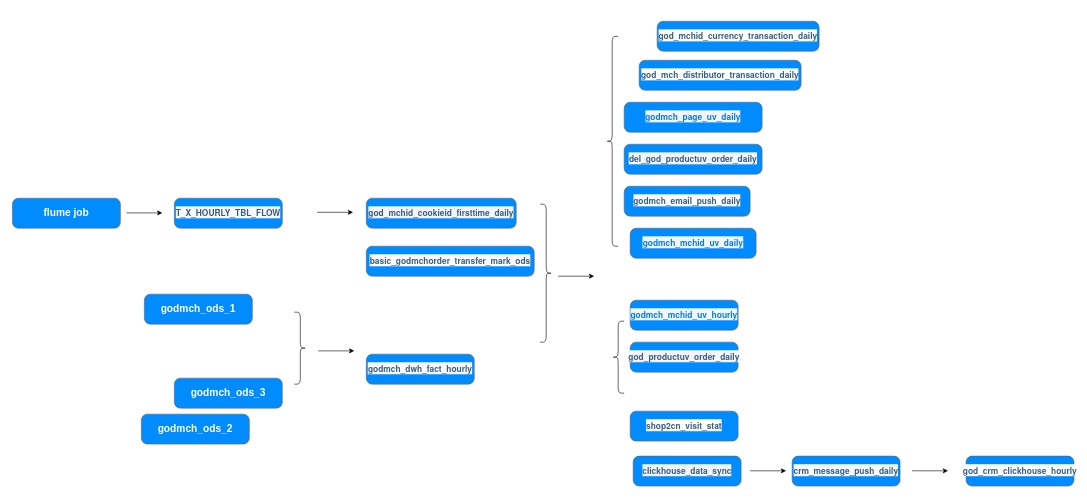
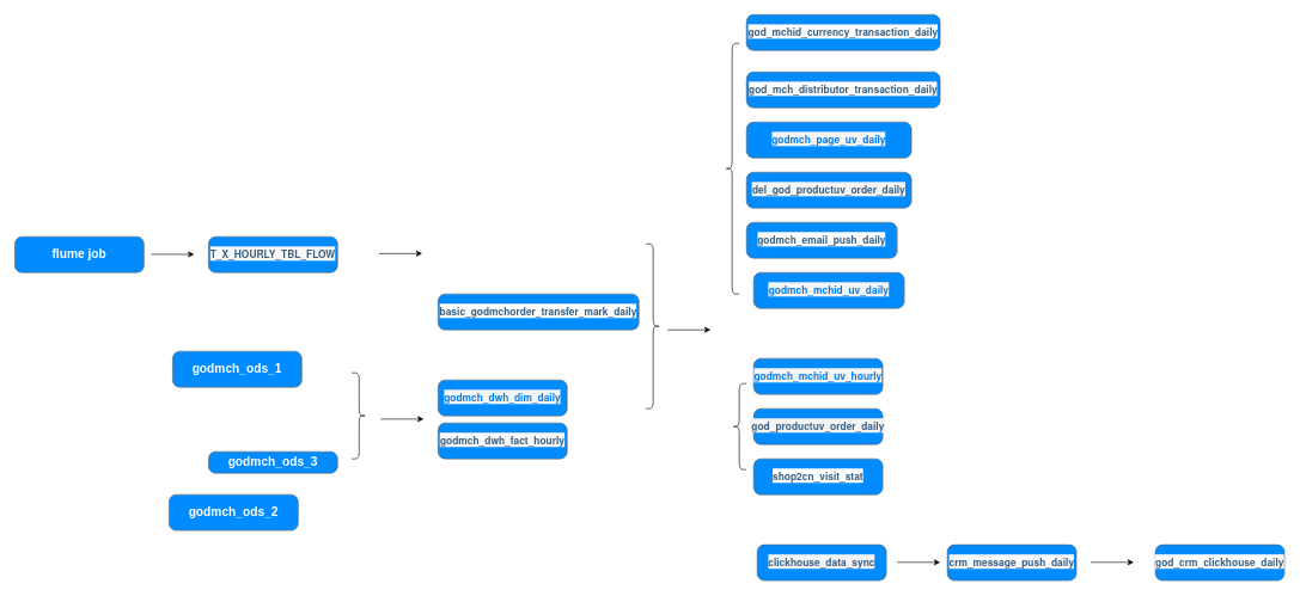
- <mxCell id="28" value="&lt;a style=&quot;box-sizing: border-box; background-color: rgb(255, 255, 255); color: rgb(54, 95, 132); text-decoration-line: none; font-family: &amp;quot;Helvetica Neue&amp;quot;, Helvetica, Arial, sans-serif; font-size: 14px; font-weight: 400; text-align: start;&quot; data-original-title=&quot;&quot; title=&quot;&quot; href=&quot;http://airflow2.portal.cn/dags/god_mchid_currency_transaction_daily/grid&quot;&gt;&lt;span style=&quot;box-sizing: border-box; font-weight: 700;&quot; title=&quot;god_mchid_currency_transaction_daily&quot;&gt;god_mchid_currency_transaction_daily&lt;/span&gt;&lt;/a&gt;" style="strokeWidth=1;shadow=0;dashed=0;align=center;html=1;shape=mxgraph.mockup.buttons.button;strokeColor=#666666;fontColor=#ffffff;mainText=;buttonStyle=round;fontSize=17;fontStyle=1;fillColor=#008cff;whiteSpace=wrap;" vertex="1" parent="1"><mxGeometry x="1095" y="35" width="270" height="50" as="geometry" /></mxCell>
+ <mxCell id="28" value="&lt;a style=&quot;box-sizing: border-box; background-color: rgb(255, 255, 255); color: rgb(54, 95, 132); text-decoration-line: none; font-family: &amp;quot;Helvetica Neue&amp;quot;, Helvetica, Arial, sans-serif; font-size: 14px; font-weight: 400; text-align: start;&quot; data-original-title=&quot;&quot; title=&quot;&quot; href=&quot;http://airflow2.portal.cn/dags/god_mchid_currency_transaction_daily/grid&quot;&gt;&lt;span style=&quot;box-sizing: border-box; font-weight: 700;&quot; title=&quot;god_mchid_currency_transaction_daily&quot;&gt;god_mchid_currency_transaction_daily&lt;/span&gt;&lt;/a&gt;" style="strokeWidth=1;shadow=0;dashed=0;align=center;html=1;shape=mxgraph.mockup.buttons.button;strokeColor=#666666;fontColor=#ffffff;mainText=;buttonStyle=round;fontSize=17;fontStyle=1;fillColor=#008cff;whiteSpace=wrap;" vertex="1" parent="1"><mxGeometry x="1040" y="20" width="270" height="50" as="geometry" /></mxCell>
- <mxCell id="27" value="&lt;a style=&quot;box-sizing: border-box; background-color: rgb(255, 255, 255); color: rgb(54, 95, 132); text-decoration-line: none; font-family: &amp;quot;Helvetica Neue&amp;quot;, Helvetica, Arial, sans-serif; font-size: 14px; font-weight: 400; text-align: start;&quot; data-original-title=&quot;&quot; title=&quot;&quot; href=&quot;http://airflow2.portal.cn/dags/god_mch_distributor_transaction_daily/grid&quot;&gt;&lt;span style=&quot;box-sizing: border-box; font-weight: 700;&quot; title=&quot;god_mch_distributor_transaction_daily&quot;&gt;god_mch_distributor_transaction_daily&lt;/span&gt;&lt;/a&gt;" style="strokeWidth=1;shadow=0;dashed=0;align=center;html=1;shape=mxgraph.mockup.buttons.button;strokeColor=#666666;fontColor=#ffffff;mainText=;buttonStyle=round;fontSize=17;fontStyle=1;fillColor=#008cff;whiteSpace=wrap;" vertex="1" parent="1"><mxGeometry x="1065" y="100" width="270" height="50" as="geometry" /></mxCell>
+ <mxCell id="27" value="&lt;a style=&quot;box-sizing: border-box; background-color: rgb(255, 255, 255); color: rgb(54, 95, 132); text-decoration-line: none; font-family: &amp;quot;Helvetica Neue&amp;quot;, Helvetica, Arial, sans-serif; font-size: 14px; font-weight: 400; text-align: start;&quot; data-original-title=&quot;&quot; title=&quot;&quot; href=&quot;http://airflow2.portal.cn/dags/god_mch_distributor_transaction_daily/grid&quot;&gt;&lt;span style=&quot;box-sizing: border-box; font-weight: 700;&quot; title=&quot;god_mch_distributor_transaction_daily&quot;&gt;god_mch_distributor_transaction_daily&lt;/span&gt;&lt;/a&gt;" style="strokeWidth=1;shadow=0;dashed=0;align=center;html=1;shape=mxgraph.mockup.buttons.button;strokeColor=#666666;fontColor=#ffffff;mainText=;buttonStyle=round;fontSize=17;fontStyle=1;fillColor=#008cff;whiteSpace=wrap;" vertex="1" parent="1"><mxGeometry x="1040" y="100" width="270" height="50" as="geometry" /></mxCell>
- <mxCell id="10" value="&lt;a style=&quot;box-sizing: border-box; background-color: rgb(245, 245, 245); color: rgb(54, 95, 132); text-decoration-line: none; font-family: &amp;quot;Helvetica Neue&amp;quot;, Helvetica, Arial, sans-serif; font-size: 14px; font-weight: 400; text-align: start;&quot; data-original-title=&quot;&quot; title=&quot;&quot; href=&quot;http://airflow2.portal.cn/dags/god_mchid_cookieid_firsttime_daily/grid&quot;&gt;&lt;span style=&quot;box-sizing: border-box; font-weight: 700;&quot; title=&quot;god_mchid_cookieid_firsttime_daily&quot;&gt;god_mchid_cookieid_firsttime_daily&lt;/span&gt;&lt;/a&gt;" style="strokeWidth=1;shadow=0;dashed=0;align=center;html=1;shape=mxgraph.mockup.buttons.button;strokeColor=#666666;fontColor=#ffffff;mainText=;buttonStyle=round;fontSize=17;fontStyle=1;fillColor=#008cff;whiteSpace=wrap;" vertex="1" parent="1"><mxGeometry x="610" y="330" width="250" height="50" as="geometry" /></mxCell>
- <mxCell id="11" value="&lt;a style=&quot;box-sizing: border-box; background-color: rgb(255, 255, 255); color: rgb(54, 95, 132); text-decoration-line: none; font-family: &amp;quot;Helvetica Neue&amp;quot;, Helvetica, Arial, sans-serif; font-size: 14px; font-weight: 400; text-align: start;&quot; data-original-title=&quot;&quot; title=&quot;&quot; href=&quot;http://airflow2.portal.cn/dags/basic_godmchorder_transfer_mark_daily/grid&quot;&gt;&lt;span style=&quot;box-sizing: border-box; font-weight: 700;&quot; title=&quot;basic_godmchorder_transfer_mark_daily&quot;&gt;basic_godmchorder_transfer_mark_ods&lt;/span&gt;&lt;/a&gt;" style="strokeWidth=1;shadow=0;dashed=0;align=center;html=1;shape=mxgraph.mockup.buttons.button;strokeColor=#666666;fontColor=#ffffff;mainText=;buttonStyle=round;fontSize=17;fontStyle=1;fillColor=#008cff;whiteSpace=wrap;" vertex="1" parent="1"><mxGeometry x="610" y="410" width="280" height="50" as="geometry" /></mxCell>
+ <mxCell id="11" value="&lt;a style=&quot;box-sizing: border-box; background-color: rgb(255, 255, 255); color: rgb(54, 95, 132); text-decoration-line: none; font-family: &amp;quot;Helvetica Neue&amp;quot;, Helvetica, Arial, sans-serif; font-size: 14px; font-weight: 400; text-align: start;&quot; data-original-title=&quot;&quot; title=&quot;&quot; href=&quot;http://airflow2.portal.cn/dags/basic_godmchorder_transfer_mark_daily/grid&quot;&gt;&lt;span style=&quot;box-sizing: border-box; font-weight: 700;&quot; title=&quot;basic_godmchorder_transfer_mark_daily&quot;&gt;basic_godmchorder_transfer_mark_daily&lt;/span&gt;&lt;/a&gt;" style="strokeWidth=1;shadow=0;dashed=0;align=center;html=1;shape=mxgraph.mockup.buttons.button;strokeColor=#666666;fontColor=#ffffff;mainText=;buttonStyle=round;fontSize=17;fontStyle=1;fillColor=#008cff;whiteSpace=wrap;" vertex="1" parent="1"><mxGeometry x="610" y="410" width="280" height="50" as="geometry" /></mxCell>
+ <mxCell id="6" value="&lt;a style=&quot;box-sizing: border-box; background-color: rgb(245, 245, 245); color: rgb(1, 124, 238); text-decoration-line: none; outline: 0px; font-family: &amp;quot;Helvetica Neue&amp;quot;, Helvetica, Arial, sans-serif; font-size: 14px; font-weight: 400; text-align: start;&quot; data-original-title=&quot;&quot; title=&quot;&quot; href=&quot;http://airflow2.portal.cn/dags/godmch_dwh_dim_daily/grid&quot;&gt;&lt;span style=&quot;box-sizing: border-box; font-weight: 700;&quot; title=&quot;godmch_dwh_dim_daily&quot;&gt;godmch_dwh_dim_daily&lt;/span&gt;&lt;/a&gt;" style="strokeWidth=1;shadow=0;dashed=0;align=center;html=1;shape=mxgraph.mockup.buttons.button;strokeColor=#666666;fontColor=#ffffff;mainText=;buttonStyle=round;fontSize=17;fontStyle=1;fillColor=#008cff;whiteSpace=wrap;" vertex="1" parent="1"><mxGeometry x="610" y="530" width="180" height="50" as="geometry" /></mxCell>
- <mxCell id="4" value="godmch_ods_3" style="strokeWidth=1;shadow=0;dashed=0;align=center;html=1;shape=mxgraph.mockup.buttons.button;strokeColor=#666666;fontColor=#ffffff;mainText=;buttonStyle=round;fontSize=17;fontStyle=1;fillColor=#008cff;whiteSpace=wrap;" vertex="1" parent="1"><mxGeometry x="290" y="630" width="180" height="50" as="geometry" /></mxCell>
+ <mxCell id="4" value="godmch_ods_3" style="strokeWidth=1;shadow=0;dashed=0;align=center;html=1;shape=mxgraph.mockup.buttons.button;strokeColor=#666666;fontColor=#ffffff;mainText=;buttonStyle=round;fontSize=17;fontStyle=1;fillColor=#008cff;whiteSpace=wrap;" vertex="1" parent="1"><mxGeometry x="290" y="630" width="180" height="30" as="geometry" /></mxCell>
- <mxCell id="15" value="&lt;a style=&quot;box-sizing: border-box; background-color: rgb(255, 255, 255); color: rgb(54, 95, 132); text-decoration-line: none; font-family: &amp;quot;Helvetica Neue&amp;quot;, Helvetica, Arial, sans-serif; font-size: 14px; font-weight: 400; text-align: start;&quot; data-original-title=&quot;&quot; title=&quot;&quot; href=&quot;http://airflow2.portal.cn/dags/shop2cn_visit_stat/grid&quot;&gt;&lt;span style=&quot;box-sizing: border-box; font-weight: 700;&quot; title=&quot;shop2cn_visit_stat&quot;&gt;shop2cn_visit_stat&lt;/span&gt;&lt;/a&gt;" style="strokeWidth=1;shadow=0;dashed=0;align=center;html=1;shape=mxgraph.mockup.buttons.button;strokeColor=#666666;fontColor=#ffffff;mainText=;buttonStyle=round;fontSize=17;fontStyle=1;fillColor=#008cff;whiteSpace=wrap;" vertex="1" parent="1"><mxGeometry x="1050" y="685" width="180" height="50" as="geometry" /></mxCell>
+ <mxCell id="15" value="&lt;a style=&quot;box-sizing: border-box; background-color: rgb(255, 255, 255); color: rgb(54, 95, 132); text-decoration-line: none; font-family: &amp;quot;Helvetica Neue&amp;quot;, Helvetica, Arial, sans-serif; font-size: 14px; font-weight: 400; text-align: start;&quot; data-original-title=&quot;&quot; title=&quot;&quot; href=&quot;http://airflow2.portal.cn/dags/shop2cn_visit_stat/grid&quot;&gt;&lt;span style=&quot;box-sizing: border-box; font-weight: 700;&quot; title=&quot;shop2cn_visit_stat&quot;&gt;shop2cn_visit_stat&lt;/span&gt;&lt;/a&gt;" style="strokeWidth=1;shadow=0;dashed=0;align=center;html=1;shape=mxgraph.mockup.buttons.button;strokeColor=#666666;fontColor=#ffffff;mainText=;buttonStyle=round;fontSize=17;fontStyle=1;fillColor=#008cff;whiteSpace=wrap;" vertex="1" parent="1"><mxGeometry x="1050" y="640" width="180" height="50" as="geometry" /></mxCell>
- <mxCell id="25" value="&lt;a style=&quot;box-sizing: border-box; background-color: rgb(255, 255, 255); color: rgb(54, 95, 132); text-decoration-line: none; font-family: &amp;quot;Helvetica Neue&amp;quot;, Helvetica, Arial, sans-serif; font-size: 14px; font-weight: 400; text-align: start;&quot; data-original-title=&quot;&quot; title=&quot;&quot; href=&quot;http://airflow2.portal.cn/dags/god_crm_clickhouse_daily/grid&quot;&gt;&lt;span style=&quot;box-sizing: border-box; font-weight: 700;&quot; title=&quot;god_crm_clickhouse_daily&quot;&gt;god_crm_clickhouse_hourly&lt;/span&gt;&lt;/a&gt;" style="strokeWidth=1;shadow=0;dashed=0;align=center;html=1;shape=mxgraph.mockup.buttons.button;strokeColor=#666666;fontColor=#ffffff;mainText=;buttonStyle=round;fontSize=17;fontStyle=1;fillColor=#008cff;whiteSpace=wrap;" vertex="1" parent="1"><mxGeometry x="1610" y="760" width="180" height="50" as="geometry" /></mxCell>
+ <mxCell id="25" value="&lt;a style=&quot;box-sizing: border-box; background-color: rgb(255, 255, 255); color: rgb(54, 95, 132); text-decoration-line: none; font-family: &amp;quot;Helvetica Neue&amp;quot;, Helvetica, Arial, sans-serif; font-size: 14px; font-weight: 400; text-align: start;&quot; data-original-title=&quot;&quot; title=&quot;&quot; href=&quot;http://airflow2.portal.cn/dags/god_crm_clickhouse_daily/grid&quot;&gt;&lt;span style=&quot;box-sizing: border-box; font-weight: 700;&quot; title=&quot;god_crm_clickhouse_daily&quot;&gt;god_crm_clickhouse_daily&lt;/span&gt;&lt;/a&gt;" style="strokeWidth=1;shadow=0;dashed=0;align=center;html=1;shape=mxgraph.mockup.buttons.button;strokeColor=#666666;fontColor=#ffffff;mainText=;buttonStyle=round;fontSize=17;fontStyle=1;fillColor=#008cff;whiteSpace=wrap;" vertex="1" parent="1"><mxGeometry x="1610" y="760" width="180" height="50" as="geometry" /></mxCell>
